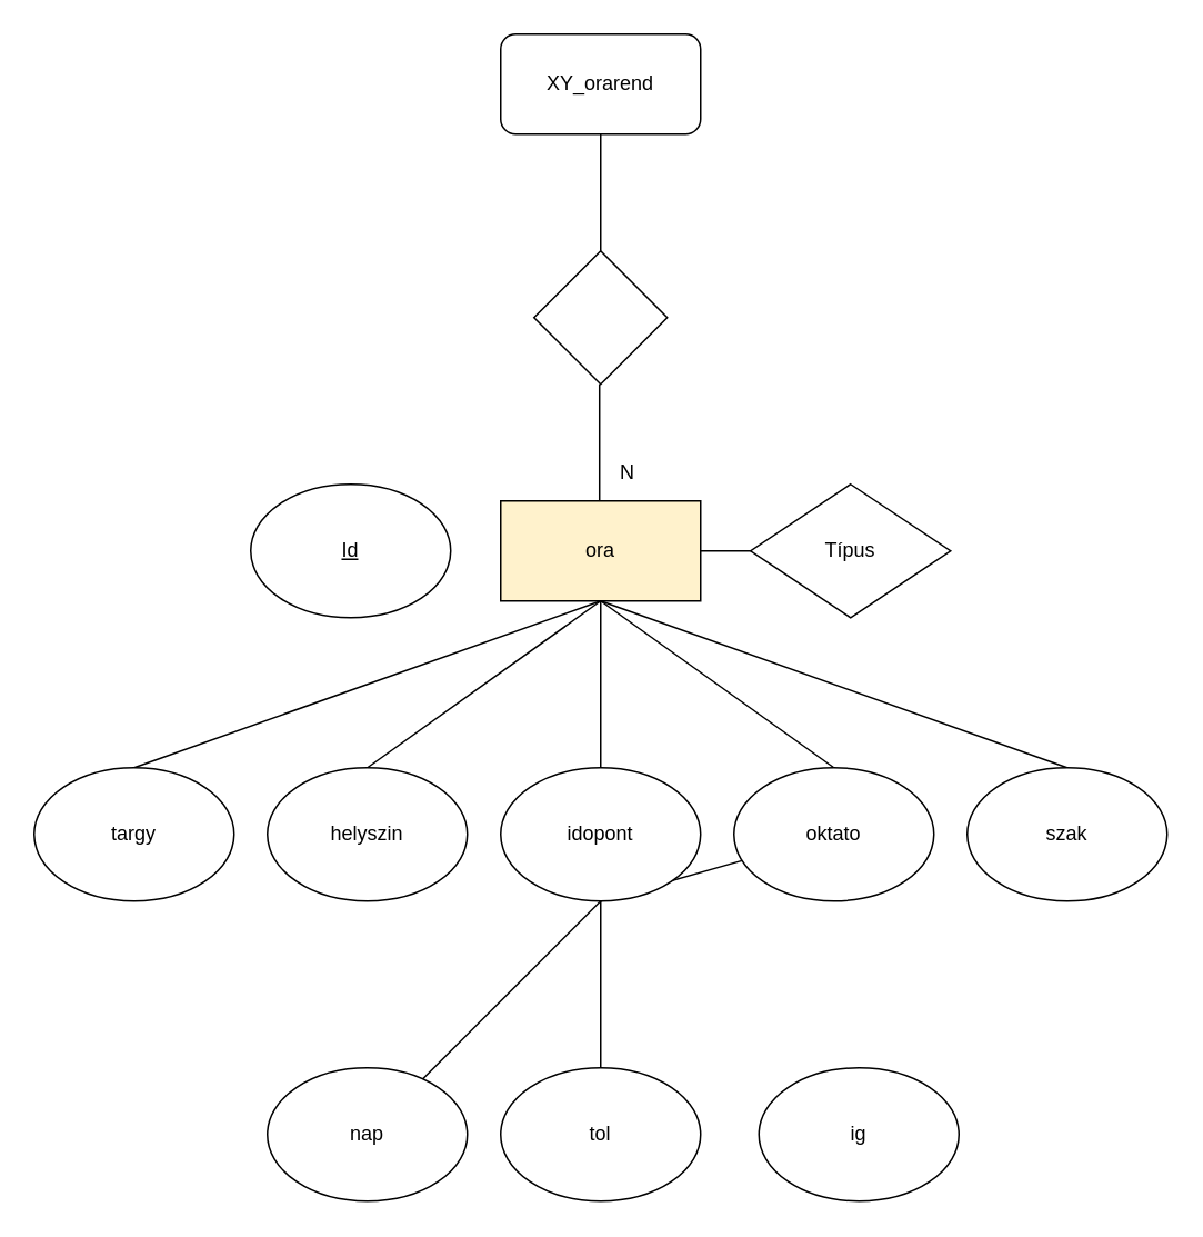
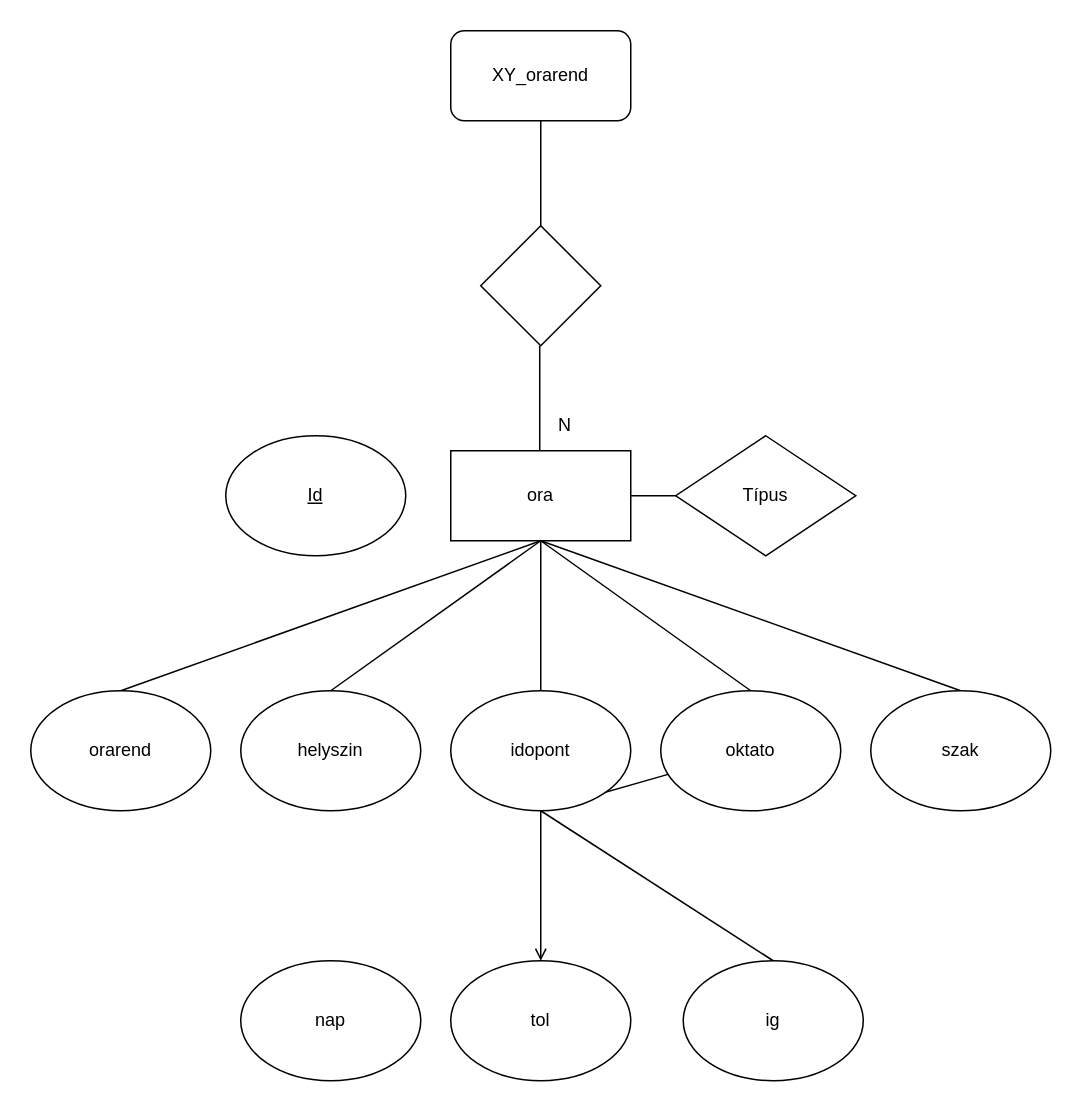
- <mxCell id="3" value="ora" style="rounded=0;whiteSpace=wrap;html=1;fillColor=#fff2cc;" parent="1" vertex="1"><mxGeometry x="300" y="300" width="120" height="60" as="geometry" /></mxCell>
+ <mxCell id="3" value="ora" style="rounded=0;whiteSpace=wrap;html=1;" parent="1" vertex="1"><mxGeometry x="300" y="300" width="120" height="60" as="geometry" /></mxCell>
- <mxCell id="19" value="&lt;span&gt;targy&lt;/span&gt;" style="ellipse;whiteSpace=wrap;html=1;strokeColor=default;fontStyle=0" vertex="1" parent="1"><mxGeometry x="20" y="460" width="120" height="80" as="geometry" /></mxCell>
+ <mxCell id="19" value="&lt;span&gt;orarend&lt;/span&gt;" style="ellipse;whiteSpace=wrap;html=1;strokeColor=default;fontStyle=0" vertex="1" parent="1"><mxGeometry x="20" y="460" width="120" height="80" as="geometry" /></mxCell>
- <mxCell id="18" value="" style="endArrow=none;html=1;rounded=0;exitX=0.5;exitY=1;exitDx=0;exitDy=0;" parent="1" source="21" target="8" edge="1"><mxGeometry width="50" height="50" relative="1" as="geometry"><mxPoint x="360" y="520" as="sourcePoint" /><mxPoint x="310" y="665" as="targetPoint" /></mxGeometry></mxCell>
+ <mxCell id="18" value="" style="endArrow=none;html=1;rounded=0;exitX=0.5;exitY=1;exitDx=0;exitDy=0;entryX=0.5;entryY=0;entryDx=0;entryDy=0;" parent="1" source="21" target="10" edge="1"><mxGeometry width="50" height="50" relative="1" as="geometry"><mxPoint x="360" y="520" as="sourcePoint" /><mxPoint x="310" y="665" as="targetPoint" /></mxGeometry></mxCell>
- <mxCell id="16" value="" style="endArrow=none;html=1;rounded=0;exitX=0.5;exitY=1;exitDx=0;exitDy=0;entryX=0.5;entryY=0;entryDx=0;entryDy=0;" parent="1" source="21" target="9" edge="1"><mxGeometry width="50" height="50" relative="1" as="geometry"><mxPoint x="360" y="520" as="sourcePoint" /><mxPoint x="440" y="430" as="targetPoint" /></mxGeometry></mxCell>
+ <mxCell id="16" value="" style="endArrow=open;html=1;rounded=0;exitX=0.5;exitY=1;exitDx=0;exitDy=0;entryX=0.5;entryY=0;entryDx=0;entryDy=0;" parent="1" source="21" target="9" edge="1"><mxGeometry width="50" height="50" relative="1" as="geometry"><mxPoint x="360" y="520" as="sourcePoint" /><mxPoint x="440" y="430" as="targetPoint" /></mxGeometry></mxCell>
